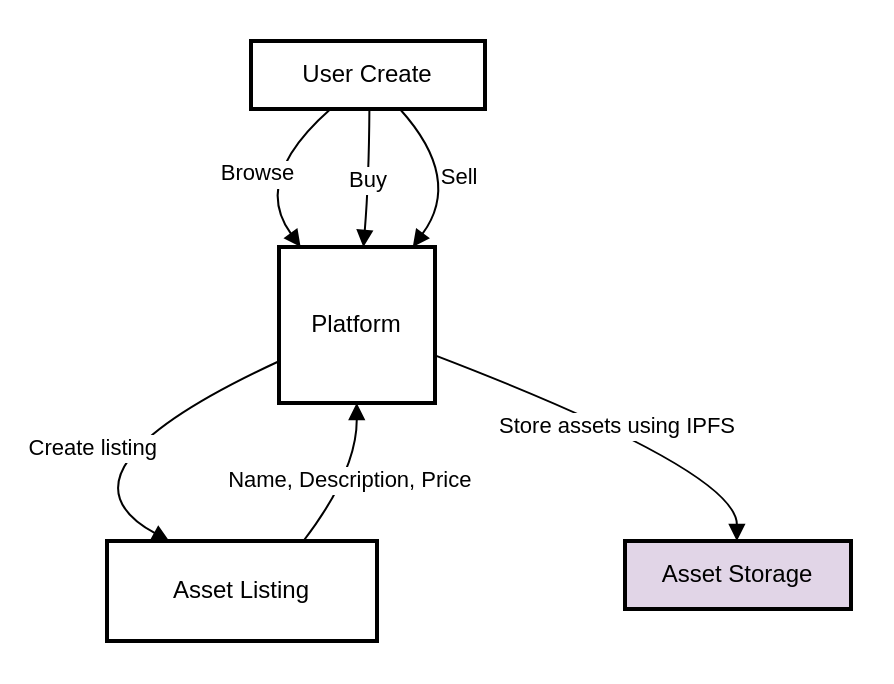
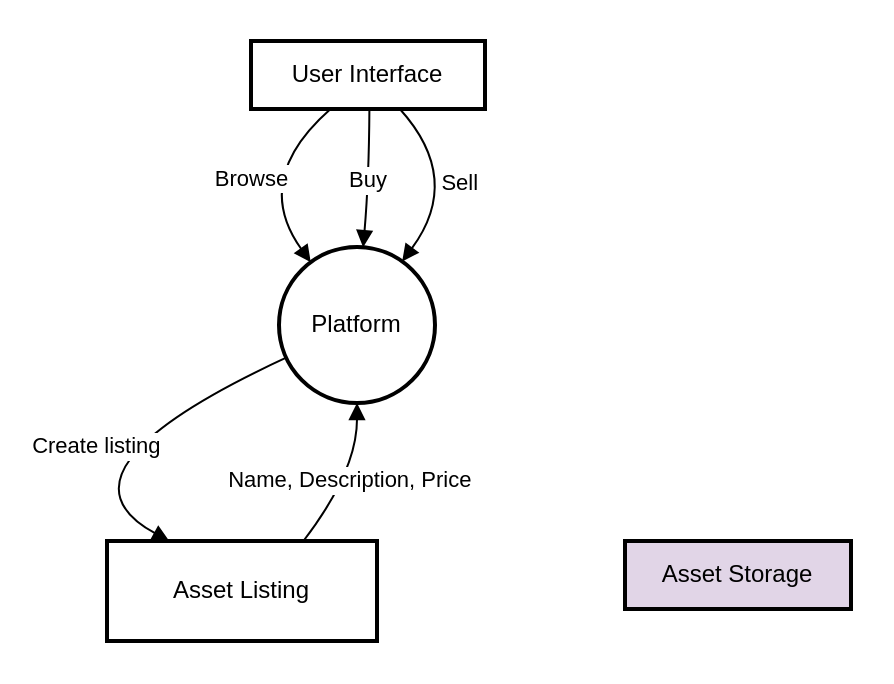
- <mxCell id="2" value="User Create" style="whiteSpace=wrap;strokeWidth=2;" vertex="1" parent="1"><mxGeometry x="125" width="117" height="34" as="geometry" y="20" /></mxCell>
+ <mxCell id="2" value="User Interface" style="whiteSpace=wrap;strokeWidth=2;" vertex="1" parent="1"><mxGeometry x="125" width="117" height="34" as="geometry" y="20" /></mxCell>
- <mxCell id="3" value="Platform" style="aspect=fixed;strokeWidth=2;whiteSpace=wrap;rounded=0;" vertex="1" parent="1"><mxGeometry x="139" y="123" width="78" height="78" as="geometry" /></mxCell>
+ <mxCell id="3" value="Platform" style="ellipse;aspect=fixed;strokeWidth=2;whiteSpace=wrap;" vertex="1" parent="1"><mxGeometry x="139" y="123" width="78" height="78" as="geometry" /></mxCell>
- <mxCell id="11" value="Store assets using IPFS" style="curved=1;startArrow=none;endArrow=block;exitX=0.996;exitY=0.693;entryX=0.495;entryY=0.001;" edge="1" parent="1" source="3" target="5"><mxGeometry relative="1" as="geometry"><Array as="points"><mxPoint x="368" y="235" /></Array></mxGeometry></mxCell>
